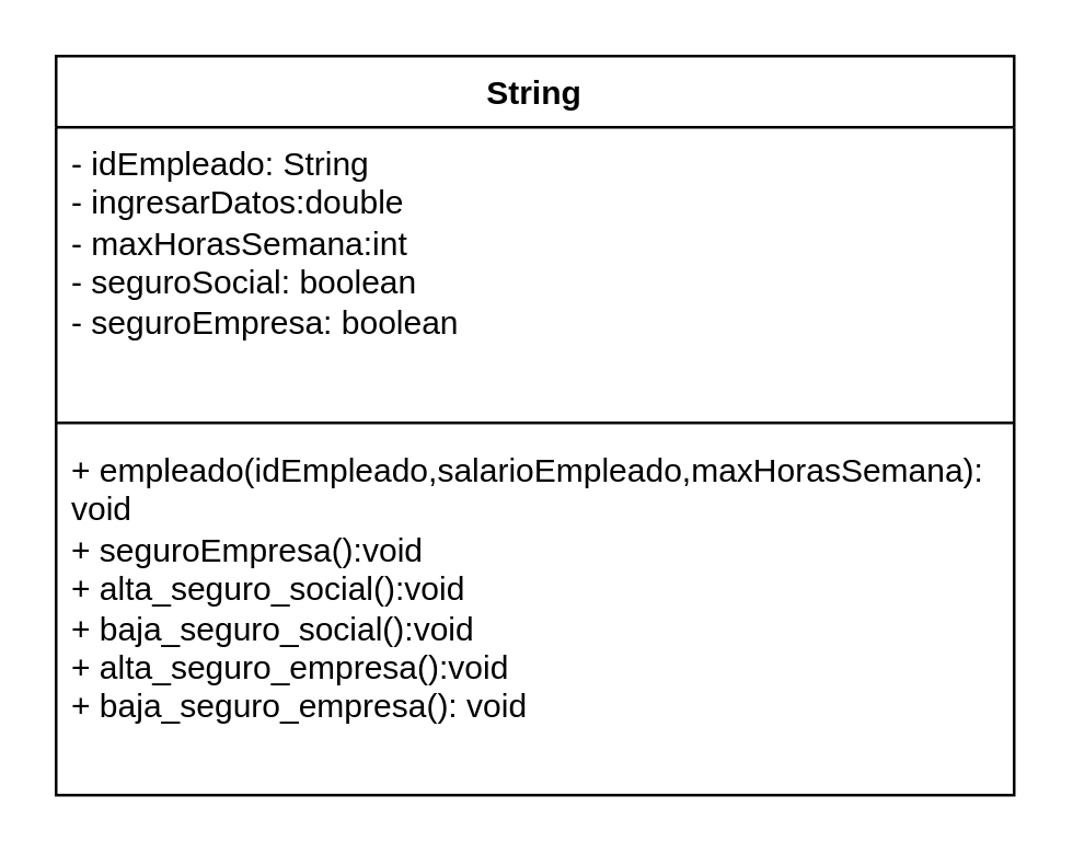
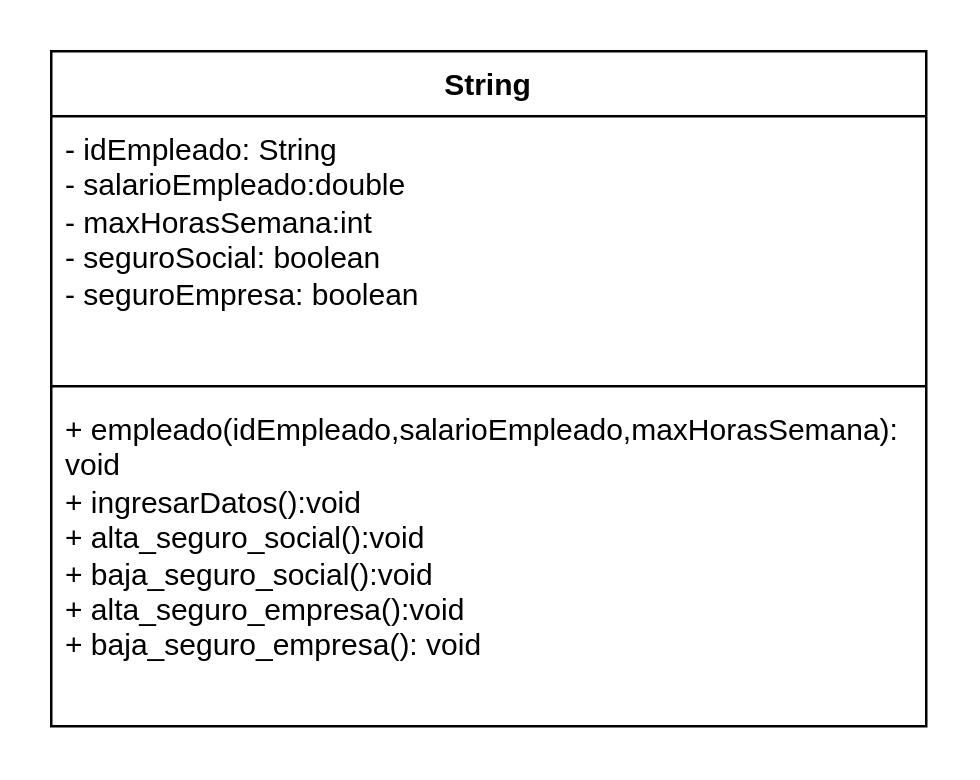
- <mxCell id="3" value="- idEmpleado: String&lt;div&gt;- ingresarDatos:double&lt;/div&gt;&lt;div&gt;- maxHorasSemana:int&lt;/div&gt;&lt;div&gt;- seguroSocial: boolean&lt;/div&gt;&lt;div&gt;- seguroEmpresa: boolean&lt;/div&gt;&lt;div&gt;&lt;br&gt;&lt;/div&gt;" style="text;strokeColor=none;fillColor=none;align=left;verticalAlign=top;spacingLeft=4;spacingRight=4;overflow=hidden;rotatable=0;points=[[0,0.5],[1,0.5]];portConstraint=eastwest;whiteSpace=wrap;html=1;" vertex="1" parent="2"><mxGeometry y="26" width="350" height="104" as="geometry" /></mxCell>
+ <mxCell id="3" value="- idEmpleado: String&lt;div&gt;- salarioEmpleado:double&lt;/div&gt;&lt;div&gt;- maxHorasSemana:int&lt;/div&gt;&lt;div&gt;- seguroSocial: boolean&lt;/div&gt;&lt;div&gt;- seguroEmpresa: boolean&lt;/div&gt;&lt;div&gt;&lt;br&gt;&lt;/div&gt;" style="text;strokeColor=none;fillColor=none;align=left;verticalAlign=top;spacingLeft=4;spacingRight=4;overflow=hidden;rotatable=0;points=[[0,0.5],[1,0.5]];portConstraint=eastwest;whiteSpace=wrap;html=1;" vertex="1" parent="2"><mxGeometry y="26" width="350" height="104" as="geometry" /></mxCell>
- <mxCell id="5" value="+ empleado(idEmpleado,salarioEmpleado,maxHorasSemana): void&lt;div&gt;+ seguroEmpresa():void&lt;/div&gt;&lt;div&gt;+ alta_seguro_social():void&lt;br&gt;+ baja_seguro_social():void&lt;br&gt;+ alta_seguro_empresa():void&lt;br&gt;+ baja_seguro_empresa(): void&lt;/div&gt;" style="text;strokeColor=none;fillColor=none;align=left;verticalAlign=top;spacingLeft=4;spacingRight=4;overflow=hidden;rotatable=0;points=[[0,0.5],[1,0.5]];portConstraint=eastwest;whiteSpace=wrap;html=1;" vertex="1" parent="2"><mxGeometry y="138" width="350" height="132" as="geometry" /></mxCell>
+ <mxCell id="5" value="+ empleado(idEmpleado,salarioEmpleado,maxHorasSemana): void&lt;div&gt;+ ingresarDatos():void&lt;/div&gt;&lt;div&gt;+ alta_seguro_social():void&lt;br&gt;+ baja_seguro_social():void&lt;br&gt;+ alta_seguro_empresa():void&lt;br&gt;+ baja_seguro_empresa(): void&lt;/div&gt;" style="text;strokeColor=none;fillColor=none;align=left;verticalAlign=top;spacingLeft=4;spacingRight=4;overflow=hidden;rotatable=0;points=[[0,0.5],[1,0.5]];portConstraint=eastwest;whiteSpace=wrap;html=1;" vertex="1" parent="2"><mxGeometry y="138" width="350" height="132" as="geometry" /></mxCell>
